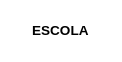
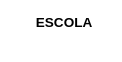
- <mxCell id="2" value="ESCOLA" style="text;html=1;strokeColor=none;fillColor=none;align=center;verticalAlign=middle;whiteSpace=wrap;rounded=0;fontStyle=1;fontSize=18;" vertex="1" parent="1"><mxGeometry x="20" width="120" height="40" as="geometry" y="20" /></mxCell>
+ <mxCell id="2" value="ESCOLA" style="text;html=1;strokeColor=none;fillColor=none;align=center;verticalAlign=middle;whiteSpace=wrap;rounded=0;fontStyle=1;fontSize=18;" vertex="1" parent="1"><mxGeometry x="25" y="10" width="120" height="40" as="geometry" /></mxCell>
